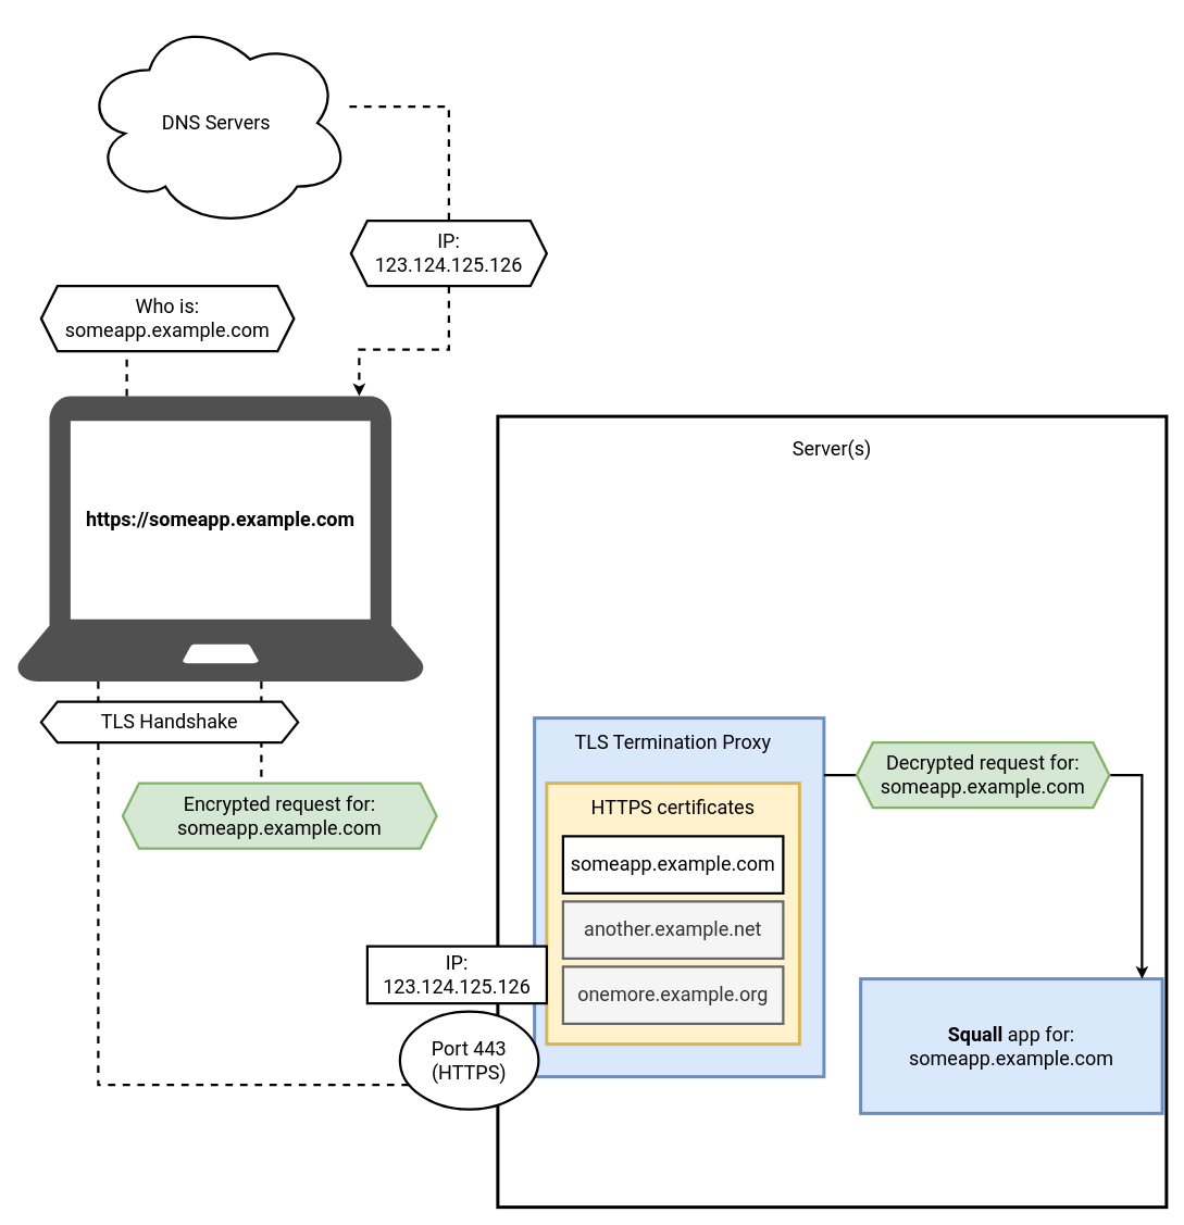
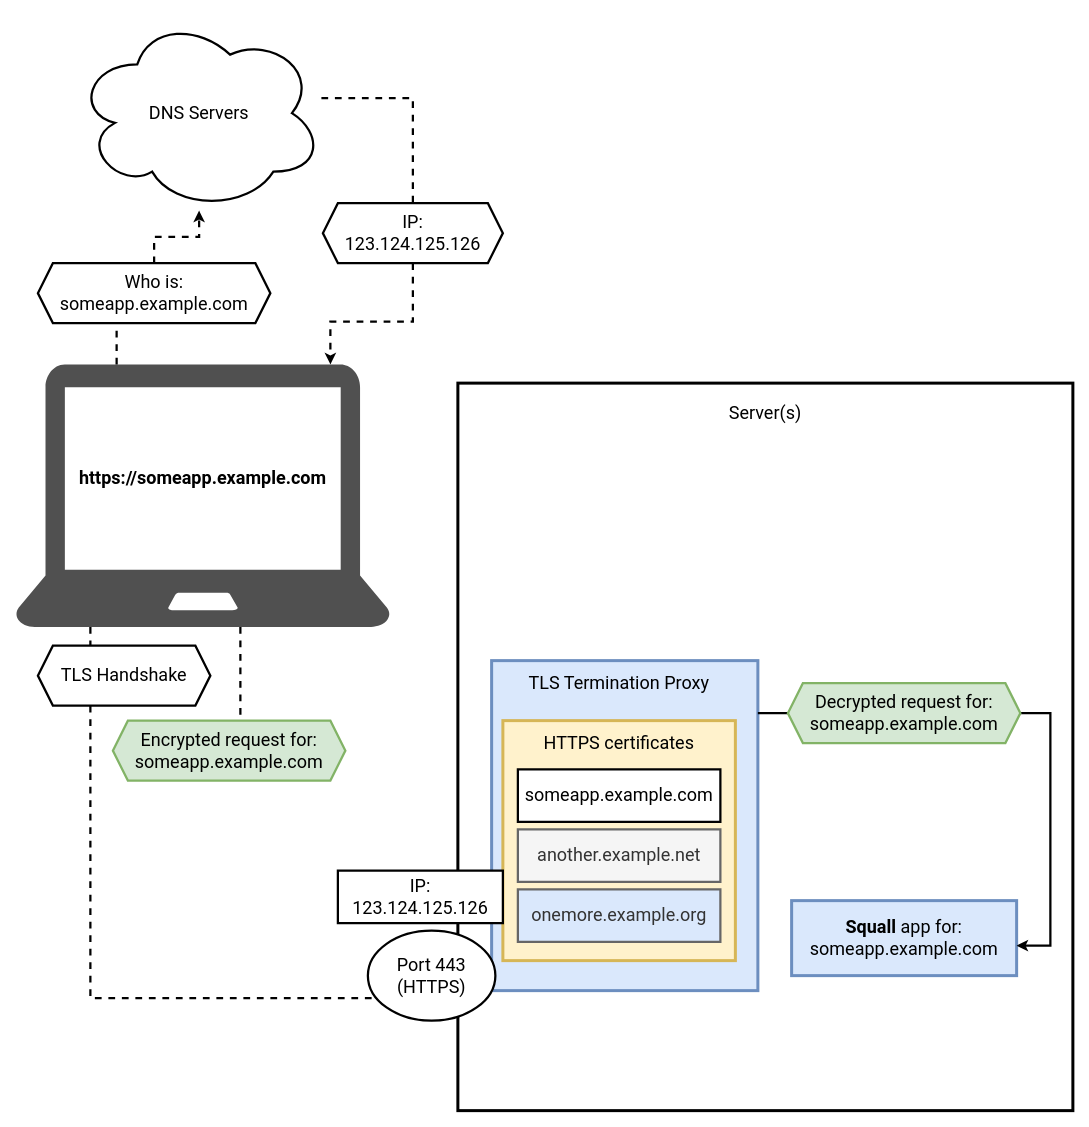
+ <mxCell id="16" style="edgeStyle=orthogonalEdgeStyle;rounded=0;orthogonalLoop=1;jettySize=auto;html=1;startArrow=none;startFill=0;endArrow=classic;endFill=1;strokeWidth=3;dashed=1;" parent="1" source="22" target="10" edge="1"><mxGeometry relative="1" as="geometry"><mxPoint x="225.059" y="340" as="sourcePoint" /></mxGeometry></mxCell>
- <mxCell id="25" value="&lt;span style=&quot;font-family: &amp;#34;roboto&amp;#34; ; font-size: 24px&quot;&gt;TLS Handshake&lt;/span&gt;" style="shape=hexagon;perimeter=hexagonPerimeter2;whiteSpace=wrap;html=1;fixedSize=1;strokeWidth=3;" parent="1" vertex="1"><mxGeometry x="50" y="860" width="315" height="50" as="geometry" /></mxCell>
+ <mxCell id="25" value="&lt;span style=&quot;font-family: &amp;#34;roboto&amp;#34; ; font-size: 24px&quot;&gt;TLS Handshake&lt;/span&gt;" style="shape=hexagon;perimeter=hexagonPerimeter2;whiteSpace=wrap;html=1;fixedSize=1;strokeWidth=3;" parent="1" vertex="1"><mxGeometry x="50" y="860" width="230" height="80" as="geometry" /></mxCell>
- <mxCell id="21" value="&lt;span style=&quot;font-family: &amp;#34;roboto&amp;#34; ; font-size: 24px&quot;&gt;Encrypted request for: someapp.example.com&lt;/span&gt;" style="shape=hexagon;perimeter=hexagonPerimeter2;whiteSpace=wrap;html=1;fixedSize=1;strokeColor=#82b366;strokeWidth=3;fillColor=#d5e8d4;" parent="1" vertex="1"><mxGeometry x="150" y="960" width="385" height="80" as="geometry" /></mxCell>
+ <mxCell id="21" value="&lt;span style=&quot;font-family: &amp;#34;roboto&amp;#34; ; font-size: 24px&quot;&gt;Encrypted request for: someapp.example.com&lt;/span&gt;" style="shape=hexagon;perimeter=hexagonPerimeter2;whiteSpace=wrap;html=1;fixedSize=1;strokeColor=#82b366;strokeWidth=3;fillColor=#d5e8d4;" parent="1" vertex="1"><mxGeometry x="150" y="960" width="310" height="80" as="geometry" /></mxCell>
- <mxCell id="31" value="&lt;font face=&quot;Roboto&quot; data-font-src=&quot;https://fonts.googleapis.com/css?family=Roboto&quot;&gt;&lt;span style=&quot;font-size: 24px&quot;&gt;onemore.example.org&lt;/span&gt;&lt;br&gt;&lt;/font&gt;" style="rounded=0;whiteSpace=wrap;html=1;strokeColor=#666666;strokeWidth=3;fillColor=#f5f5f5;fontColor=#333333;" parent="1" vertex="1"><mxGeometry x="690" y="1185" width="270" height="70" as="geometry" /></mxCell>
+ <mxCell id="31" value="&lt;font face=&quot;Roboto&quot; data-font-src=&quot;https://fonts.googleapis.com/css?family=Roboto&quot;&gt;&lt;span style=&quot;font-size: 24px&quot;&gt;onemore.example.org&lt;/span&gt;&lt;br&gt;&lt;/font&gt;" style="rounded=0;whiteSpace=wrap;html=1;strokeColor=#666666;strokeWidth=3;fillColor=#dae8fc;fontColor=#333333;" parent="1" vertex="1"><mxGeometry x="690" y="1185" width="270" height="70" as="geometry" /></mxCell>
- <mxCell id="13" value="&lt;font face=&quot;Roboto&quot; data-font-src=&quot;https://fonts.googleapis.com/css?family=Roboto&quot; style=&quot;font-size: 24px&quot;&gt;Squall&lt;/font&gt;&lt;font face=&quot;Roboto&quot; data-font-src=&quot;https://fonts.googleapis.com/css?family=Roboto&quot; style=&quot;font-size: 24px ; font-weight: normal&quot;&gt; app for: someapp.example.com&lt;/font&gt;" style="rounded=0;whiteSpace=wrap;html=1;fontStyle=1;strokeWidth=4;fillColor=#dae8fc;strokeColor=#6c8ebf;" parent="1" vertex="1"><mxGeometry x="1055" y="1200" width="370" height="165" as="geometry" /></mxCell>
+ <mxCell id="13" value="&lt;font face=&quot;Roboto&quot; data-font-src=&quot;https://fonts.googleapis.com/css?family=Roboto&quot; style=&quot;font-size: 24px&quot;&gt;Squall&lt;/font&gt;&lt;font face=&quot;Roboto&quot; data-font-src=&quot;https://fonts.googleapis.com/css?family=Roboto&quot; style=&quot;font-size: 24px ; font-weight: normal&quot;&gt; app for: someapp.example.com&lt;/font&gt;" style="rounded=0;whiteSpace=wrap;html=1;fontStyle=1;strokeWidth=4;fillColor=#dae8fc;strokeColor=#6c8ebf;" parent="1" vertex="1"><mxGeometry x="1055" y="1200" width="300" height="100" as="geometry" /></mxCell>
